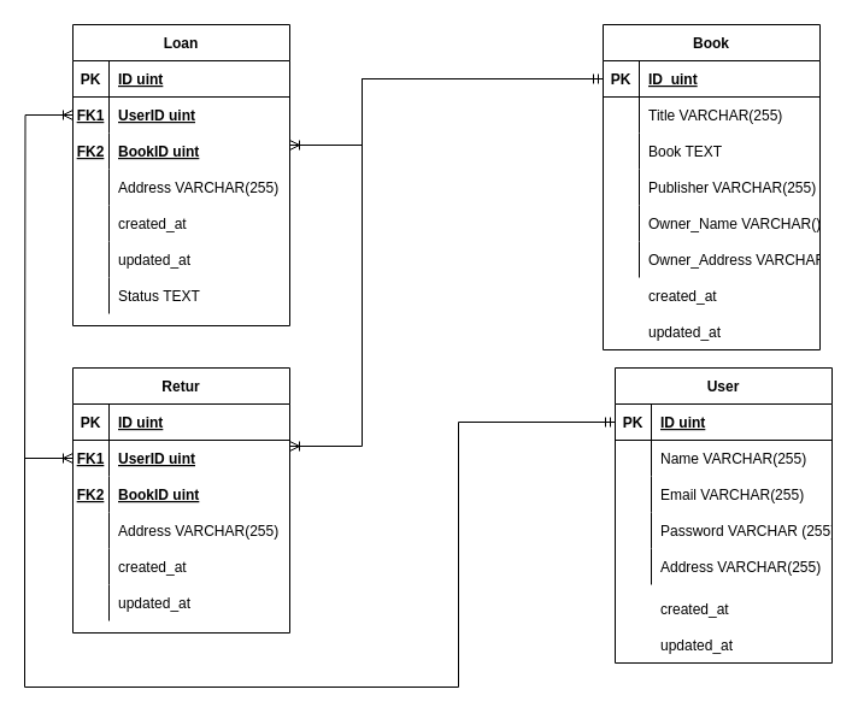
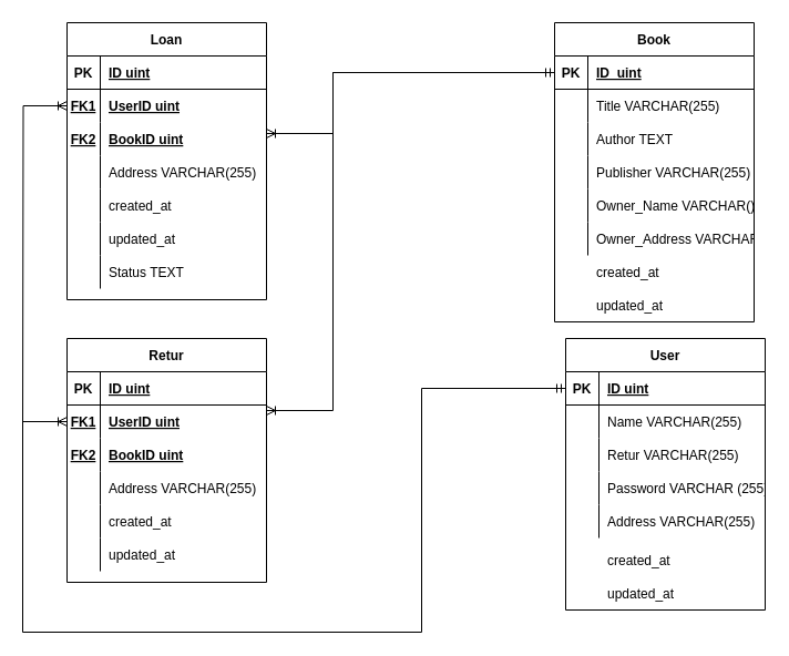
- <mxCell id="27" value="Book TEXT" style="shape=partialRectangle;connectable=0;fillColor=none;top=0;left=0;bottom=0;right=0;align=left;spacingLeft=6;overflow=hidden;" vertex="1" parent="25"><mxGeometry x="30" width="150" height="30" as="geometry"><mxRectangle width="150" height="30" as="alternateBounds" /></mxGeometry></mxCell>
+ <mxCell id="27" value="Author TEXT" style="shape=partialRectangle;connectable=0;fillColor=none;top=0;left=0;bottom=0;right=0;align=left;spacingLeft=6;overflow=hidden;" vertex="1" parent="25"><mxGeometry x="30" width="150" height="30" as="geometry"><mxRectangle width="150" height="30" as="alternateBounds" /></mxGeometry></mxCell>
- <mxCell id="11" value="Email VARCHAR(255)" style="shape=partialRectangle;connectable=0;fillColor=none;top=0;left=0;bottom=0;right=0;align=left;spacingLeft=6;overflow=hidden;" vertex="1" parent="9"><mxGeometry x="30" width="150" height="30" as="geometry"><mxRectangle width="150" height="30" as="alternateBounds" /></mxGeometry></mxCell>
+ <mxCell id="11" value="Retur VARCHAR(255)" style="shape=partialRectangle;connectable=0;fillColor=none;top=0;left=0;bottom=0;right=0;align=left;spacingLeft=6;overflow=hidden;" vertex="1" parent="9"><mxGeometry x="30" width="150" height="30" as="geometry"><mxRectangle width="150" height="30" as="alternateBounds" /></mxGeometry></mxCell>
